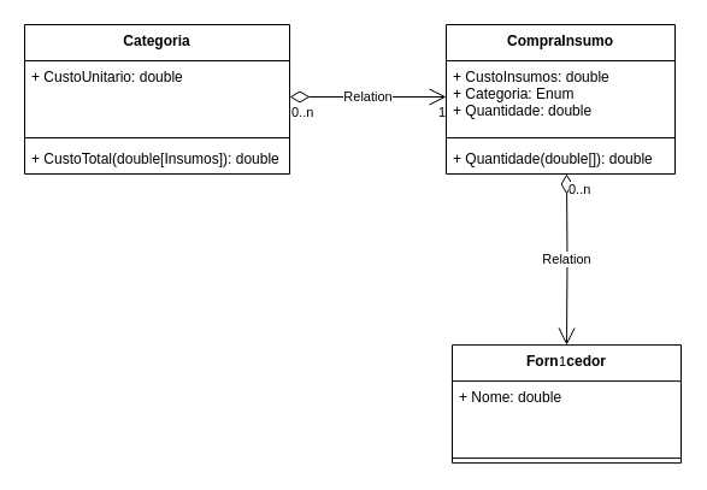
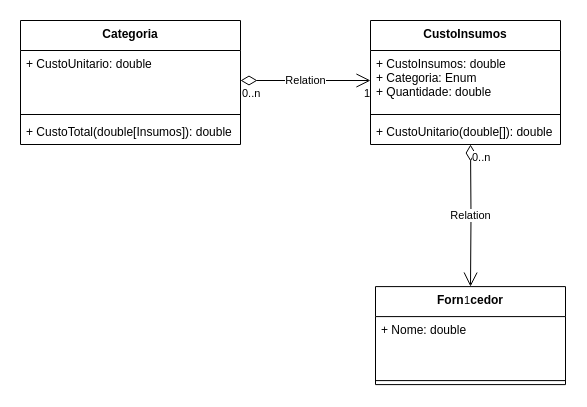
- <mxCell id="6" value="CompraInsumo" style="swimlane;fontStyle=1;align=center;verticalAlign=top;childLayout=stackLayout;horizontal=1;startSize=30;horizontalStack=0;resizeParent=1;resizeParentMax=0;resizeLast=0;collapsible=1;marginBottom=0;" vertex="1" parent="1"><mxGeometry x="370" y="20" width="190" height="124" as="geometry"><mxRectangle x="210" y="120" width="80" height="30" as="alternateBounds" /></mxGeometry></mxCell>
+ <mxCell id="6" value="CustoInsumos" style="swimlane;fontStyle=1;align=center;verticalAlign=top;childLayout=stackLayout;horizontal=1;startSize=30;horizontalStack=0;resizeParent=1;resizeParentMax=0;resizeLast=0;collapsible=1;marginBottom=0;" vertex="1" parent="1"><mxGeometry x="370" y="20" width="190" height="124" as="geometry"><mxRectangle x="210" y="120" width="80" height="30" as="alternateBounds" /></mxGeometry></mxCell>
- <mxCell id="9" value="+ Quantidade(double[]): double" style="text;strokeColor=none;fillColor=none;align=left;verticalAlign=top;spacingLeft=4;spacingRight=4;overflow=hidden;rotatable=0;points=[[0,0.5],[1,0.5]];portConstraint=eastwest;" vertex="1" parent="6"><mxGeometry y="98" width="190" height="26" as="geometry" /></mxCell>
+ <mxCell id="9" value="+ CustoUnitario(double[]): double" style="text;strokeColor=none;fillColor=none;align=left;verticalAlign=top;spacingLeft=4;spacingRight=4;overflow=hidden;rotatable=0;points=[[0,0.5],[1,0.5]];portConstraint=eastwest;" vertex="1" parent="6"><mxGeometry y="98" width="190" height="26" as="geometry" /></mxCell>
